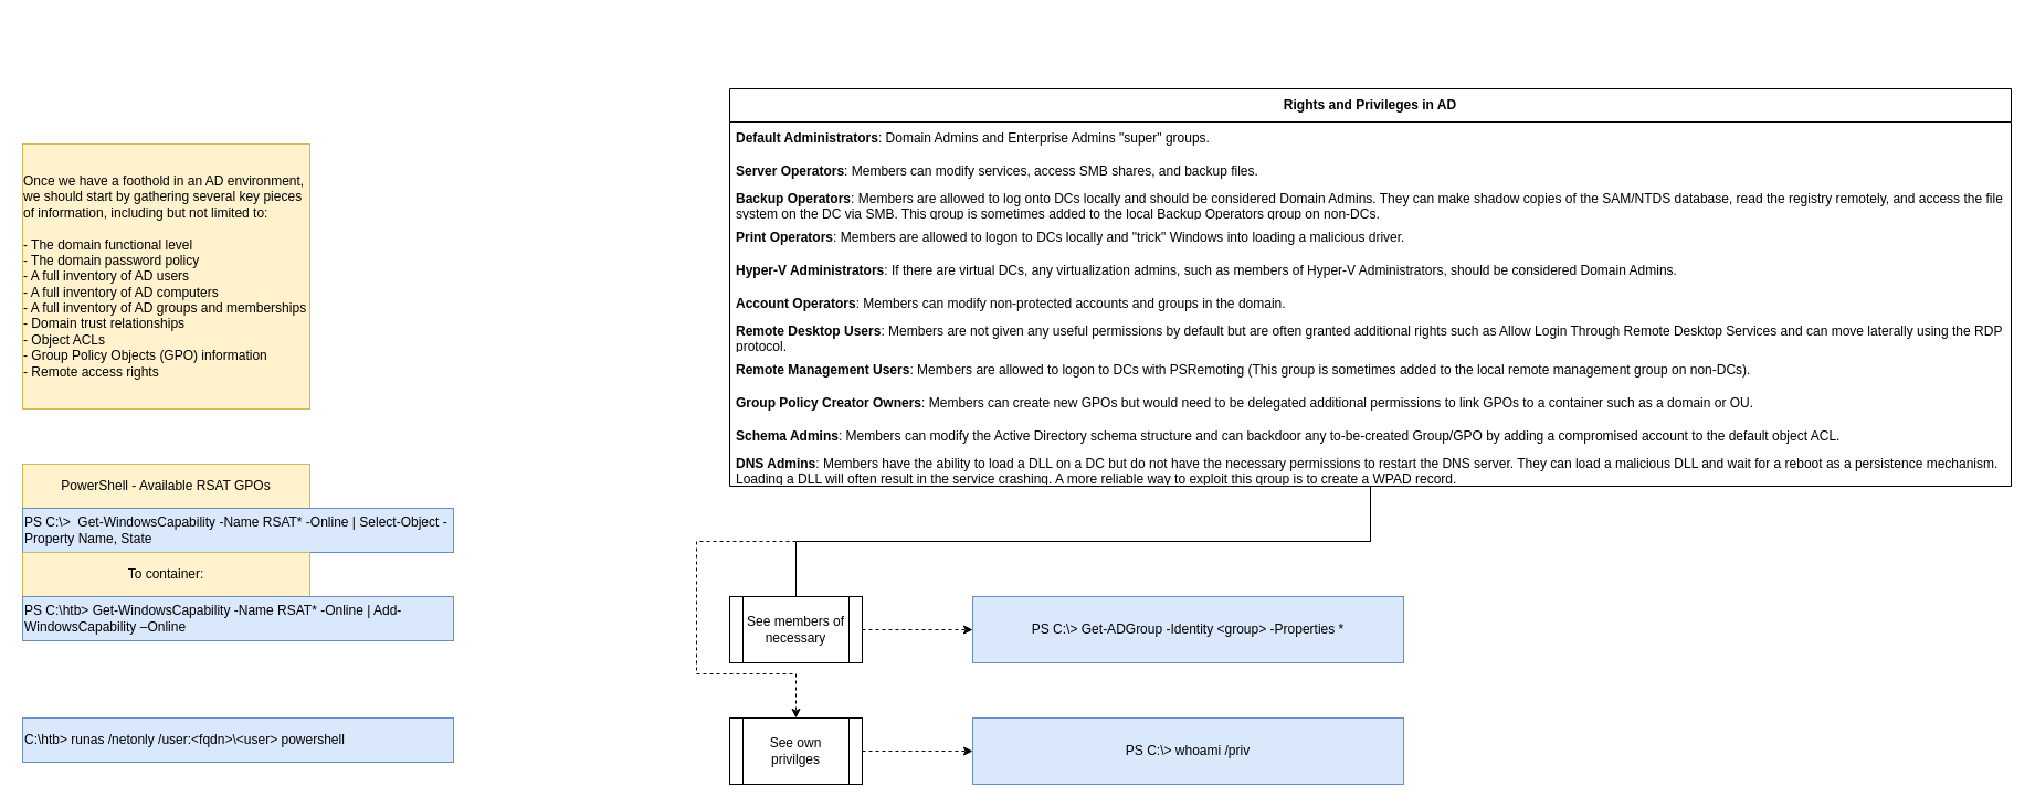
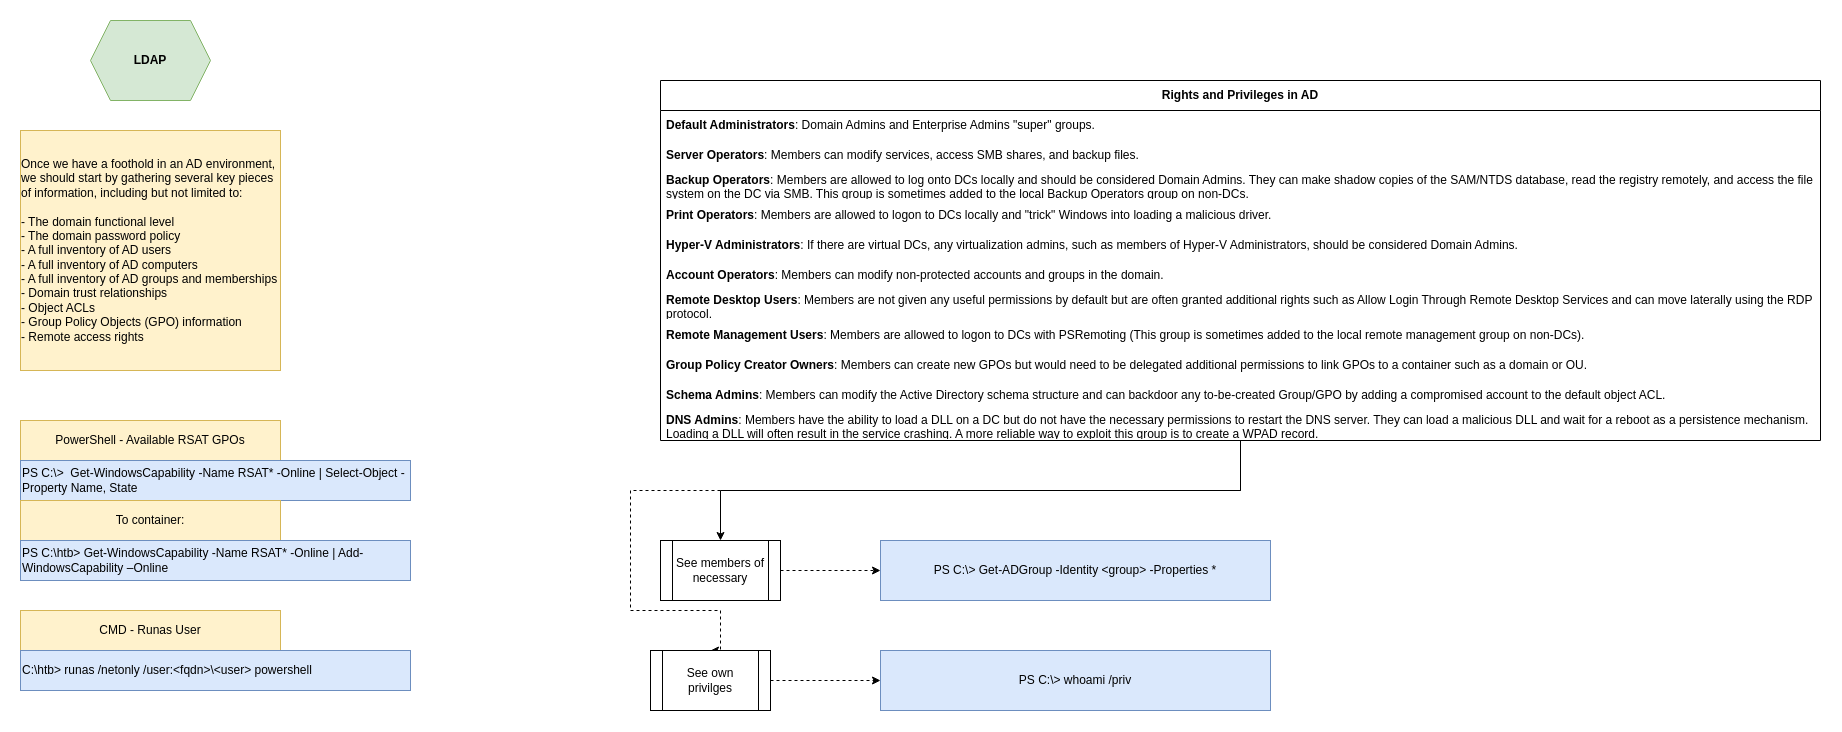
+ <mxCell id="2" value="LDAP" style="shape=hexagon;perimeter=hexagonPerimeter2;whiteSpace=wrap;html=1;fixedSize=1;fillColor=#d5e8d4;strokeColor=#82b366;fontStyle=1" vertex="1" parent="1"><mxGeometry x="90" y="20" width="120" height="80" as="geometry" /></mxCell>
- <mxCell id="4" style="edgeStyle=orthogonalEdgeStyle;rounded=0;orthogonalLoop=1;jettySize=auto;html=1;entryX=0.5;entryY=0;entryDx=0;entryDy=0;endArrow=none;" edge="1" parent="1" source="6" target="19"><mxGeometry relative="1" as="geometry" /></mxCell>
+ <mxCell id="4" style="edgeStyle=orthogonalEdgeStyle;rounded=0;orthogonalLoop=1;jettySize=auto;html=1;entryX=0.5;entryY=0;entryDx=0;entryDy=0;" edge="1" parent="1" source="6" target="19"><mxGeometry relative="1" as="geometry" /></mxCell>
+ <mxCell id="28" value="&lt;div style=&quot;text-align: left;&quot;&gt;&lt;div&gt;CMD - Runas User&lt;/div&gt;&lt;/div&gt;" style="rounded=0;whiteSpace=wrap;html=1;fillColor=#fff2cc;strokeColor=#d6b656;" vertex="1" parent="1"><mxGeometry x="20" y="610" width="260" height="40" as="geometry" /></mxCell>
- <mxCell id="22" value="See own privilges" style="shape=process;whiteSpace=wrap;html=1;backgroundOutline=1;" vertex="1" parent="1"><mxGeometry x="660" y="650" width="120" height="60" as="geometry" /></mxCell>
+ <mxCell id="22" value="See own privilges" style="shape=process;whiteSpace=wrap;html=1;backgroundOutline=1;" vertex="1" parent="1"><mxGeometry x="650" y="650" width="120" height="60" as="geometry" /></mxCell>
